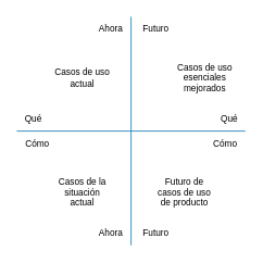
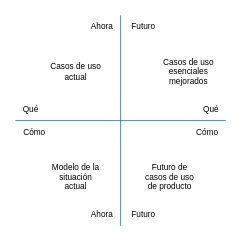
- <mxCell id="12" value="&lt;font&gt;&lt;font style=&quot;color: light-dark(rgb(0, 0, 0), rgb(0, 110, 175));&quot;&gt;Casos de la&lt;br&gt;&lt;/font&gt;&lt;font style=&quot;color: light-dark(rgb(0, 0, 0), rgb(0, 110, 175));&quot;&gt;situación&lt;/font&gt;&lt;/font&gt;&lt;div&gt;&lt;font style=&quot;color: light-dark(rgb(0, 0, 0), rgb(0, 110, 175));&quot;&gt;actual&lt;/font&gt;&lt;/div&gt;" style="text;html=1;align=center;verticalAlign=middle;resizable=0;points=[];autosize=1;strokeColor=none;fillColor=none;fontFamily=Helvetica;fontSize=11;fontColor=light-dark(#000000,#006EAF);labelBackgroundColor=none;" vertex="1" parent="1"><mxGeometry x="55" y="210" width="90" height="50" as="geometry" /></mxCell>
+ <mxCell id="12" value="&lt;font&gt;&lt;font style=&quot;color: light-dark(rgb(0, 0, 0), rgb(0, 110, 175));&quot;&gt;Modelo de la&lt;br&gt;&lt;/font&gt;&lt;font style=&quot;color: light-dark(rgb(0, 0, 0), rgb(0, 110, 175));&quot;&gt;situación&lt;/font&gt;&lt;/font&gt;&lt;div&gt;&lt;font style=&quot;color: light-dark(rgb(0, 0, 0), rgb(0, 110, 175));&quot;&gt;actual&lt;/font&gt;&lt;/div&gt;" style="text;html=1;align=center;verticalAlign=middle;resizable=0;points=[];autosize=1;strokeColor=none;fillColor=none;fontFamily=Helvetica;fontSize=11;fontColor=light-dark(#000000,#006EAF);labelBackgroundColor=none;" vertex="1" parent="1"><mxGeometry x="55" y="210" width="90" height="50" as="geometry" /></mxCell>
